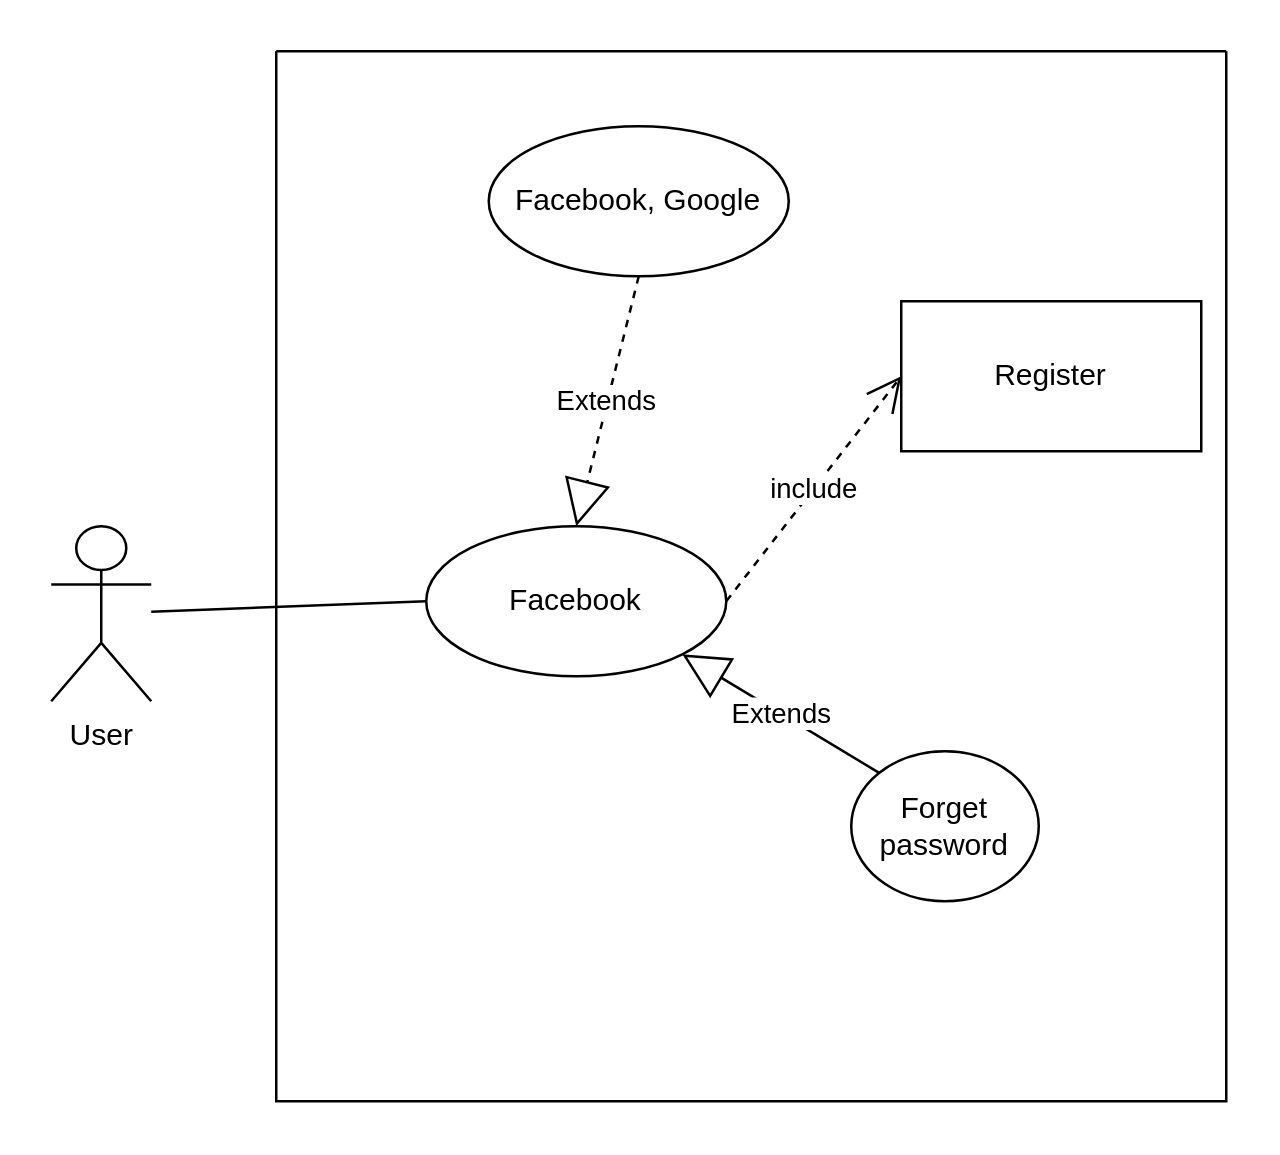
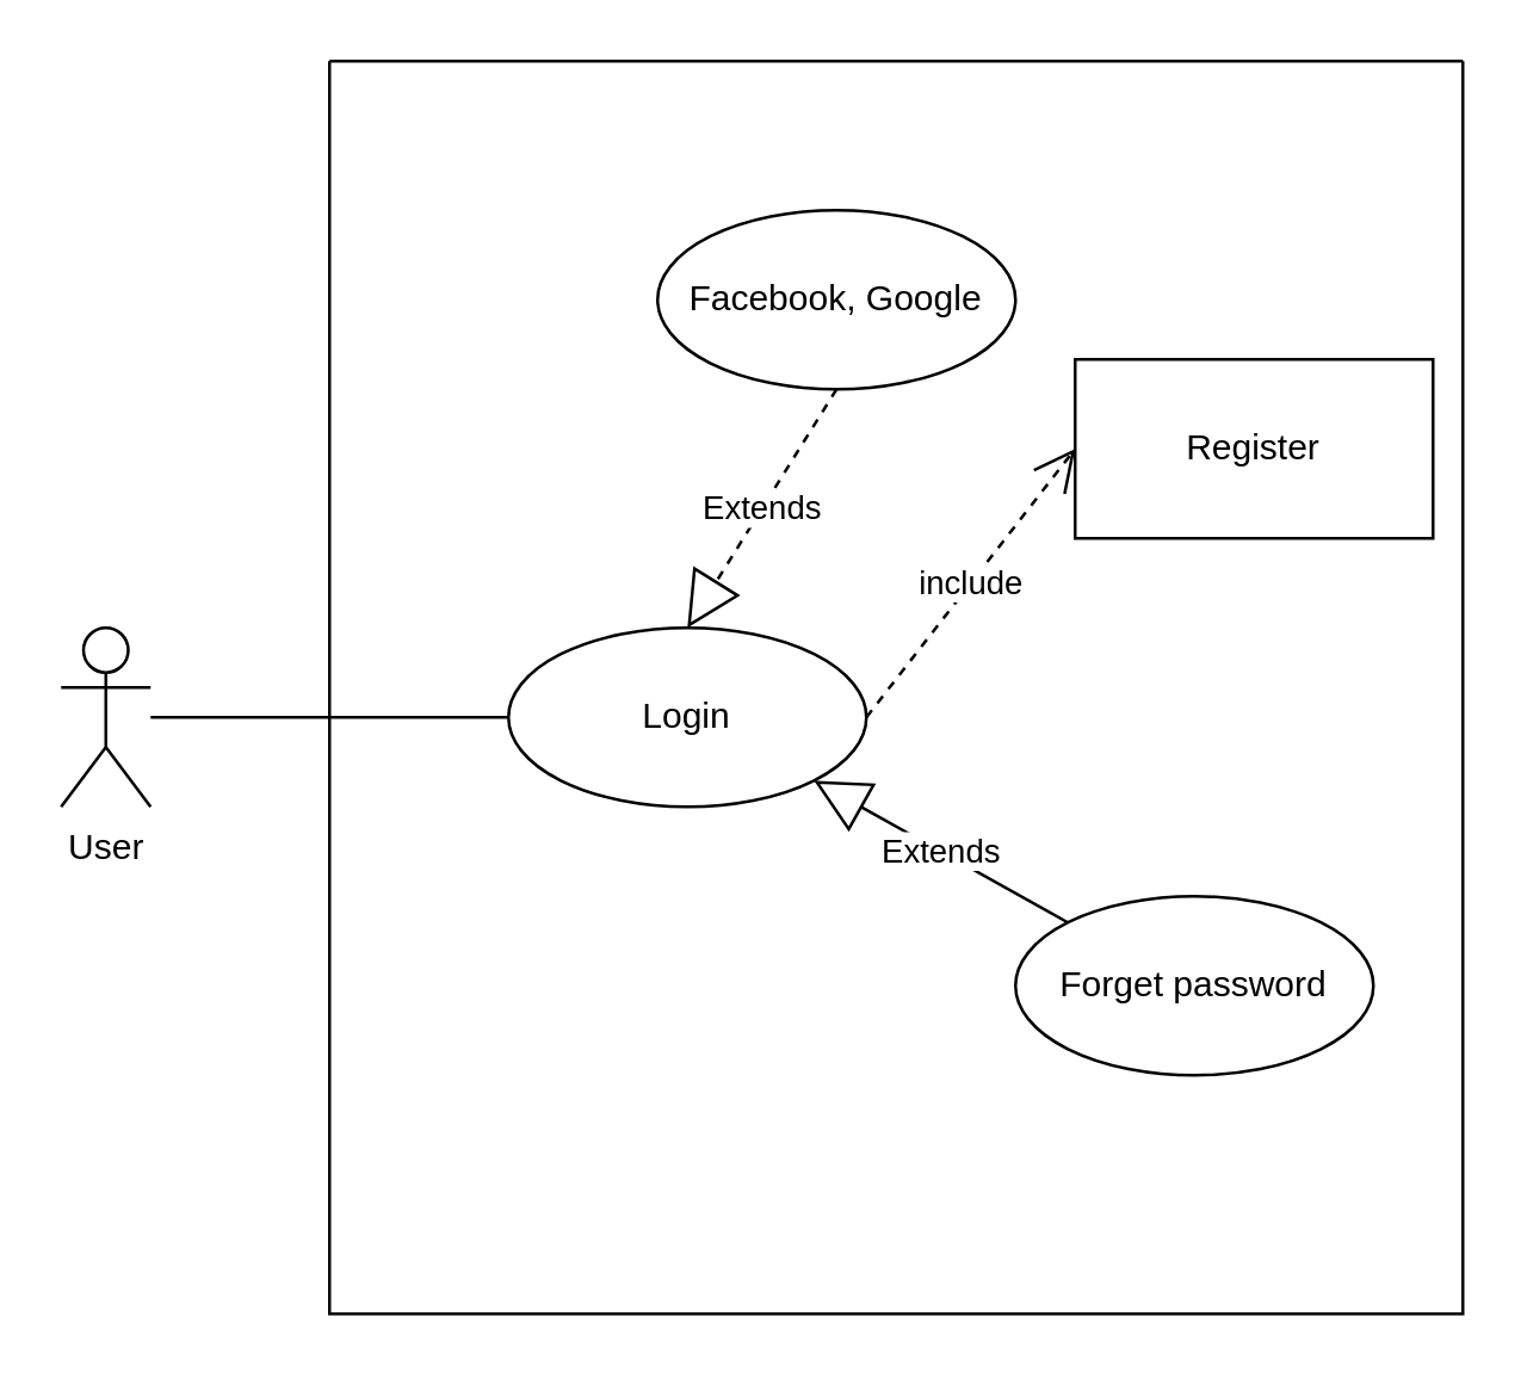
- <mxCell id="7" value="Facebook, Google" style="ellipse;whiteSpace=wrap;html=1;" parent="3" vertex="1"><mxGeometry x="85" y="30" width="120" height="60" as="geometry" /></mxCell>
+ <mxCell id="7" value="Facebook, Google" style="ellipse;whiteSpace=wrap;html=1;" parent="3" vertex="1"><mxGeometry x="110" y="50" width="120" height="60" as="geometry" /></mxCell>
- <mxCell id="4" value="Facebook" style="ellipse;whiteSpace=wrap;html=1;" parent="3" vertex="1"><mxGeometry x="60" y="190" width="120" height="60" as="geometry" /></mxCell>
+ <mxCell id="4" value="Login" style="ellipse;whiteSpace=wrap;html=1;" parent="3" vertex="1"><mxGeometry x="60" y="190" width="120" height="60" as="geometry" /></mxCell>
- <mxCell id="2" value="User" style="shape=umlActor;verticalLabelPosition=bottom;verticalAlign=top;html=1;outlineConnect=0;" parent="1" vertex="1"><mxGeometry x="20" y="210" width="40" height="70" as="geometry" /></mxCell>
+ <mxCell id="2" value="User" style="shape=umlActor;verticalLabelPosition=bottom;verticalAlign=top;html=1;outlineConnect=0;" parent="1" vertex="1"><mxGeometry x="20" y="210" width="30" height="60" as="geometry" /></mxCell>
- <mxCell id="6" value="Forget password" style="ellipse;whiteSpace=wrap;html=1;" parent="3" vertex="1"><mxGeometry x="230" y="280" width="75" height="60" as="geometry" /></mxCell>
+ <mxCell id="6" value="Forget password" style="ellipse;whiteSpace=wrap;html=1;" parent="3" vertex="1"><mxGeometry x="230" y="280" width="120" height="60" as="geometry" /></mxCell>
